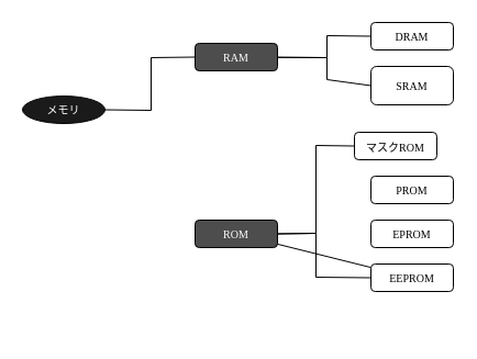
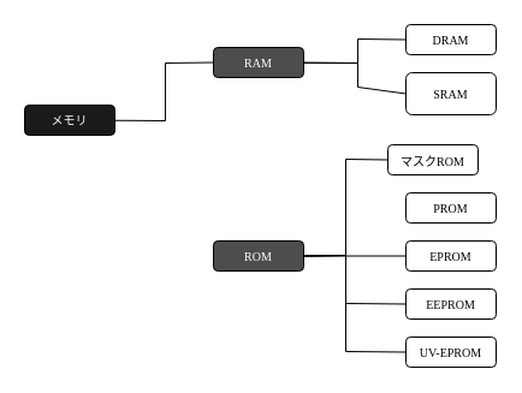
- <mxCell id="3" value="メモリ" style="ellipse;whiteSpace=wrap;html=1;fillColor=#1A1A1A;fillStyle=auto;strokeColor=#000000;fontColor=#FFFFFF;fontFamily=Times New Roman;fontSize=10;" vertex="1" parent="1"><mxGeometry x="20" y="87" width="75" height="25" as="geometry" /></mxCell>
+ <mxCell id="3" value="メモリ" style="rounded=1;whiteSpace=wrap;html=1;fillColor=#1A1A1A;fillStyle=auto;strokeColor=#000000;fontColor=#FFFFFF;fontFamily=Times New Roman;fontSize=10;" vertex="1" parent="1"><mxGeometry x="20" y="87" width="75" height="25" as="geometry" /></mxCell>
- <mxCell id="10" style="edgeStyle=none;rounded=0;html=1;strokeColor=#000000;fontFamily=Times New Roman;fontSize=10;fontColor=#000000;endArrow=none;endFill=0;" edge="1" parent="1" source="11" target="14"><mxGeometry relative="1" as="geometry" /></mxCell>
+ <mxCell id="10" style="edgeStyle=none;rounded=0;html=1;entryX=0;entryY=0.5;entryDx=0;entryDy=0;strokeColor=#000000;fontFamily=Times New Roman;fontSize=10;fontColor=#000000;endArrow=none;endFill=0;" edge="1" parent="1" source="11" target="15"><mxGeometry relative="1" as="geometry" /></mxCell>
+ <mxCell id="7" style="edgeStyle=none;rounded=0;html=1;entryX=0;entryY=0.5;entryDx=0;entryDy=0;strokeColor=#000000;fontFamily=Times New Roman;fontSize=10;fontColor=#000000;endArrow=none;endFill=0;" edge="1" parent="1" source="11" target="18"><mxGeometry relative="1" as="geometry"><Array as="points"><mxPoint x="287" y="212" /><mxPoint x="287" y="292" /></Array></mxGeometry></mxCell>
+ <mxCell id="18" value="&lt;font face=&quot;Times New Roman&quot; style=&quot;font-size: 10px;&quot;&gt;UV-EPROM&lt;br style=&quot;font-size: 10px;&quot;&gt;&lt;/font&gt;" style="rounded=1;whiteSpace=wrap;html=1;fillColor=#FFFFFF;fillStyle=auto;strokeColor=#000000;fontColor=#000000;fontFamily=LM Roman 10;fontSize=10;" vertex="1" parent="1"><mxGeometry x="337" y="280" width="75" height="25" as="geometry" /></mxCell>
